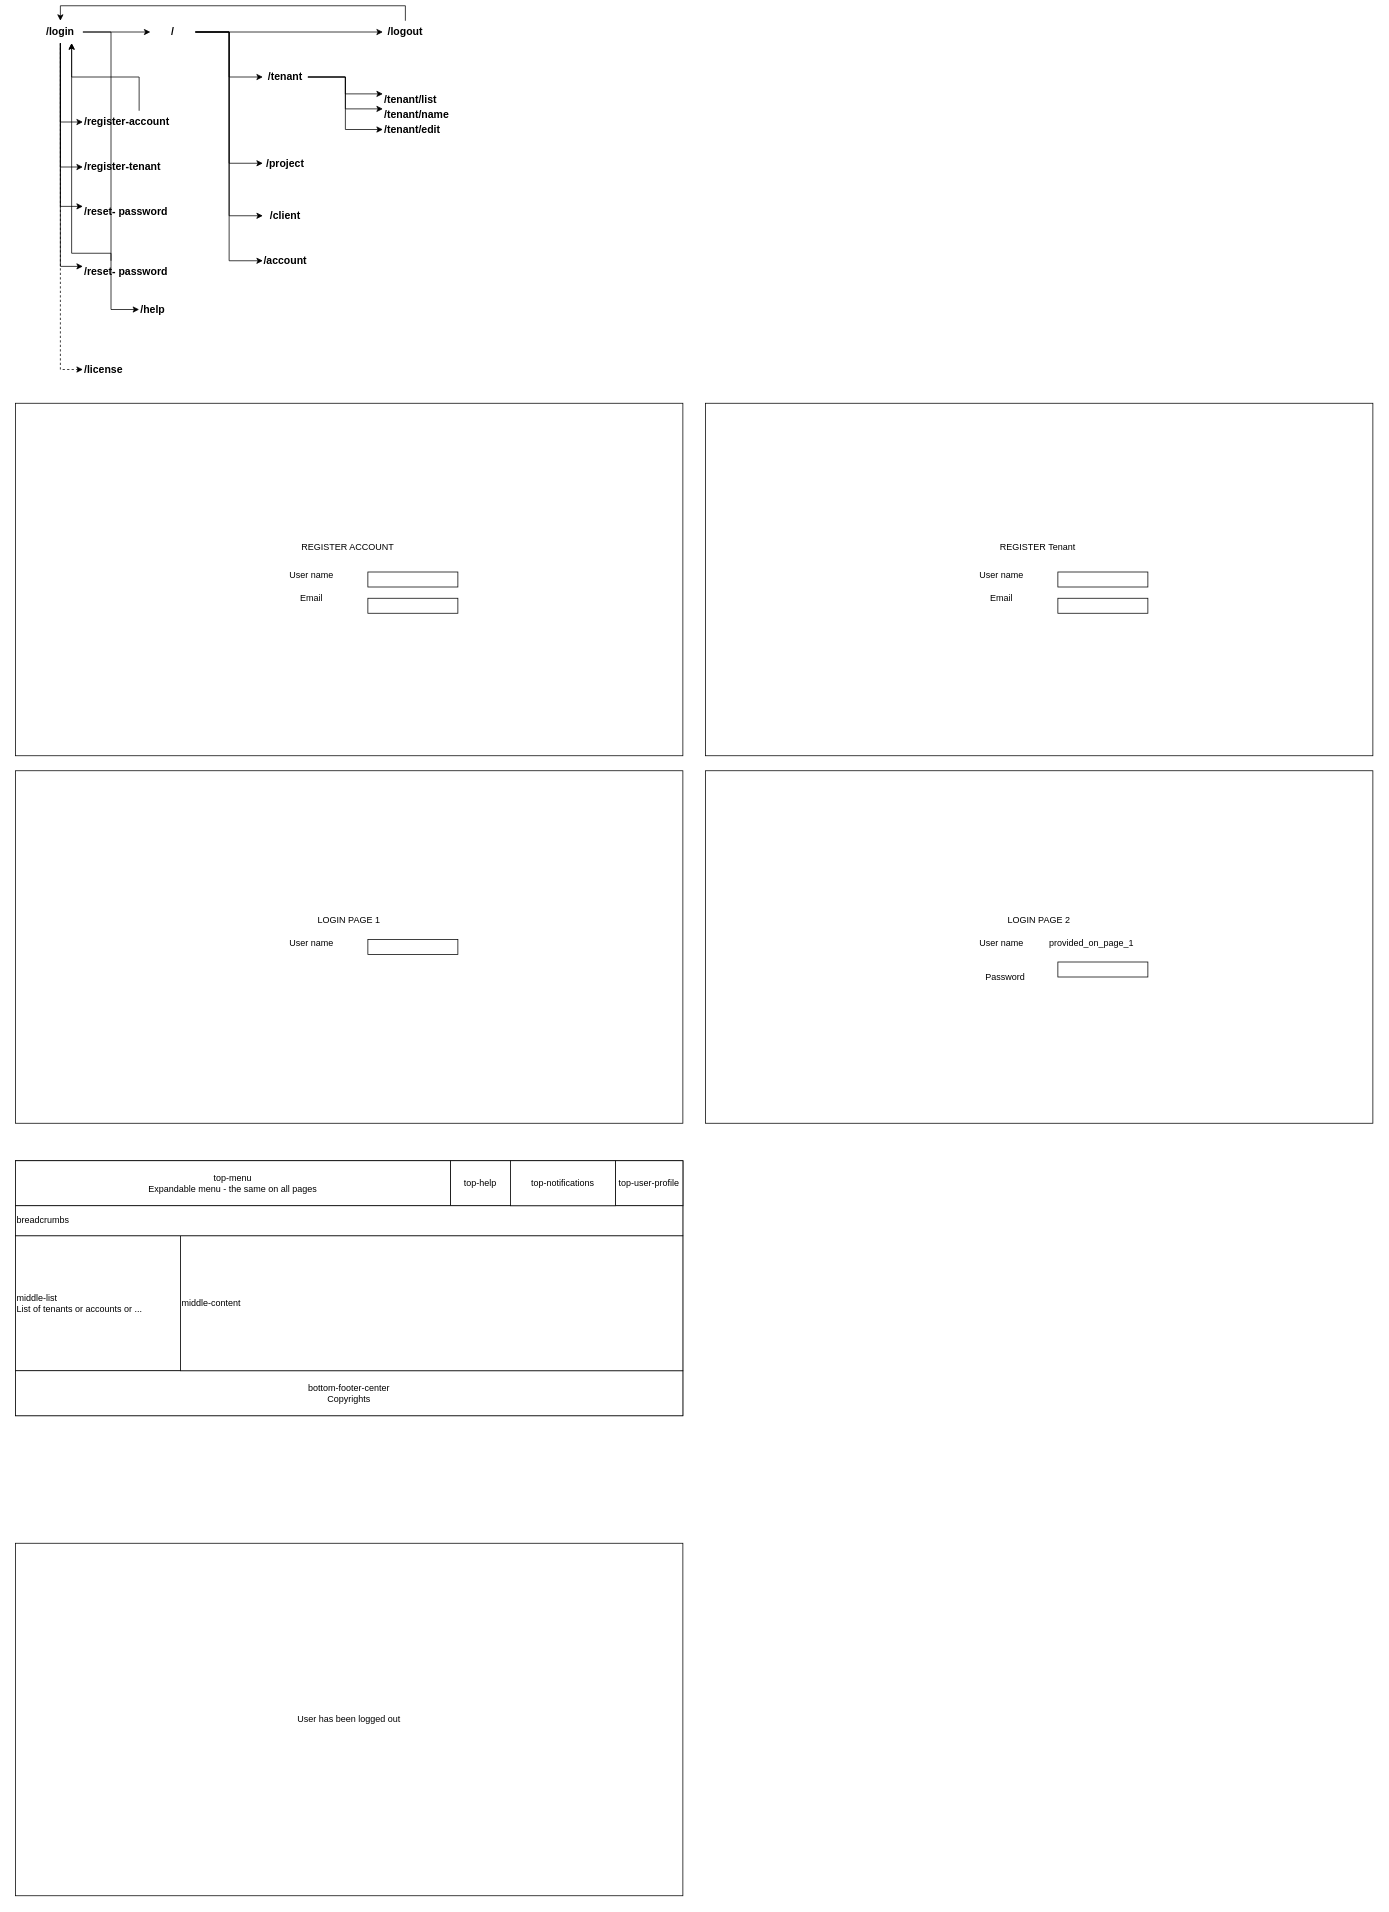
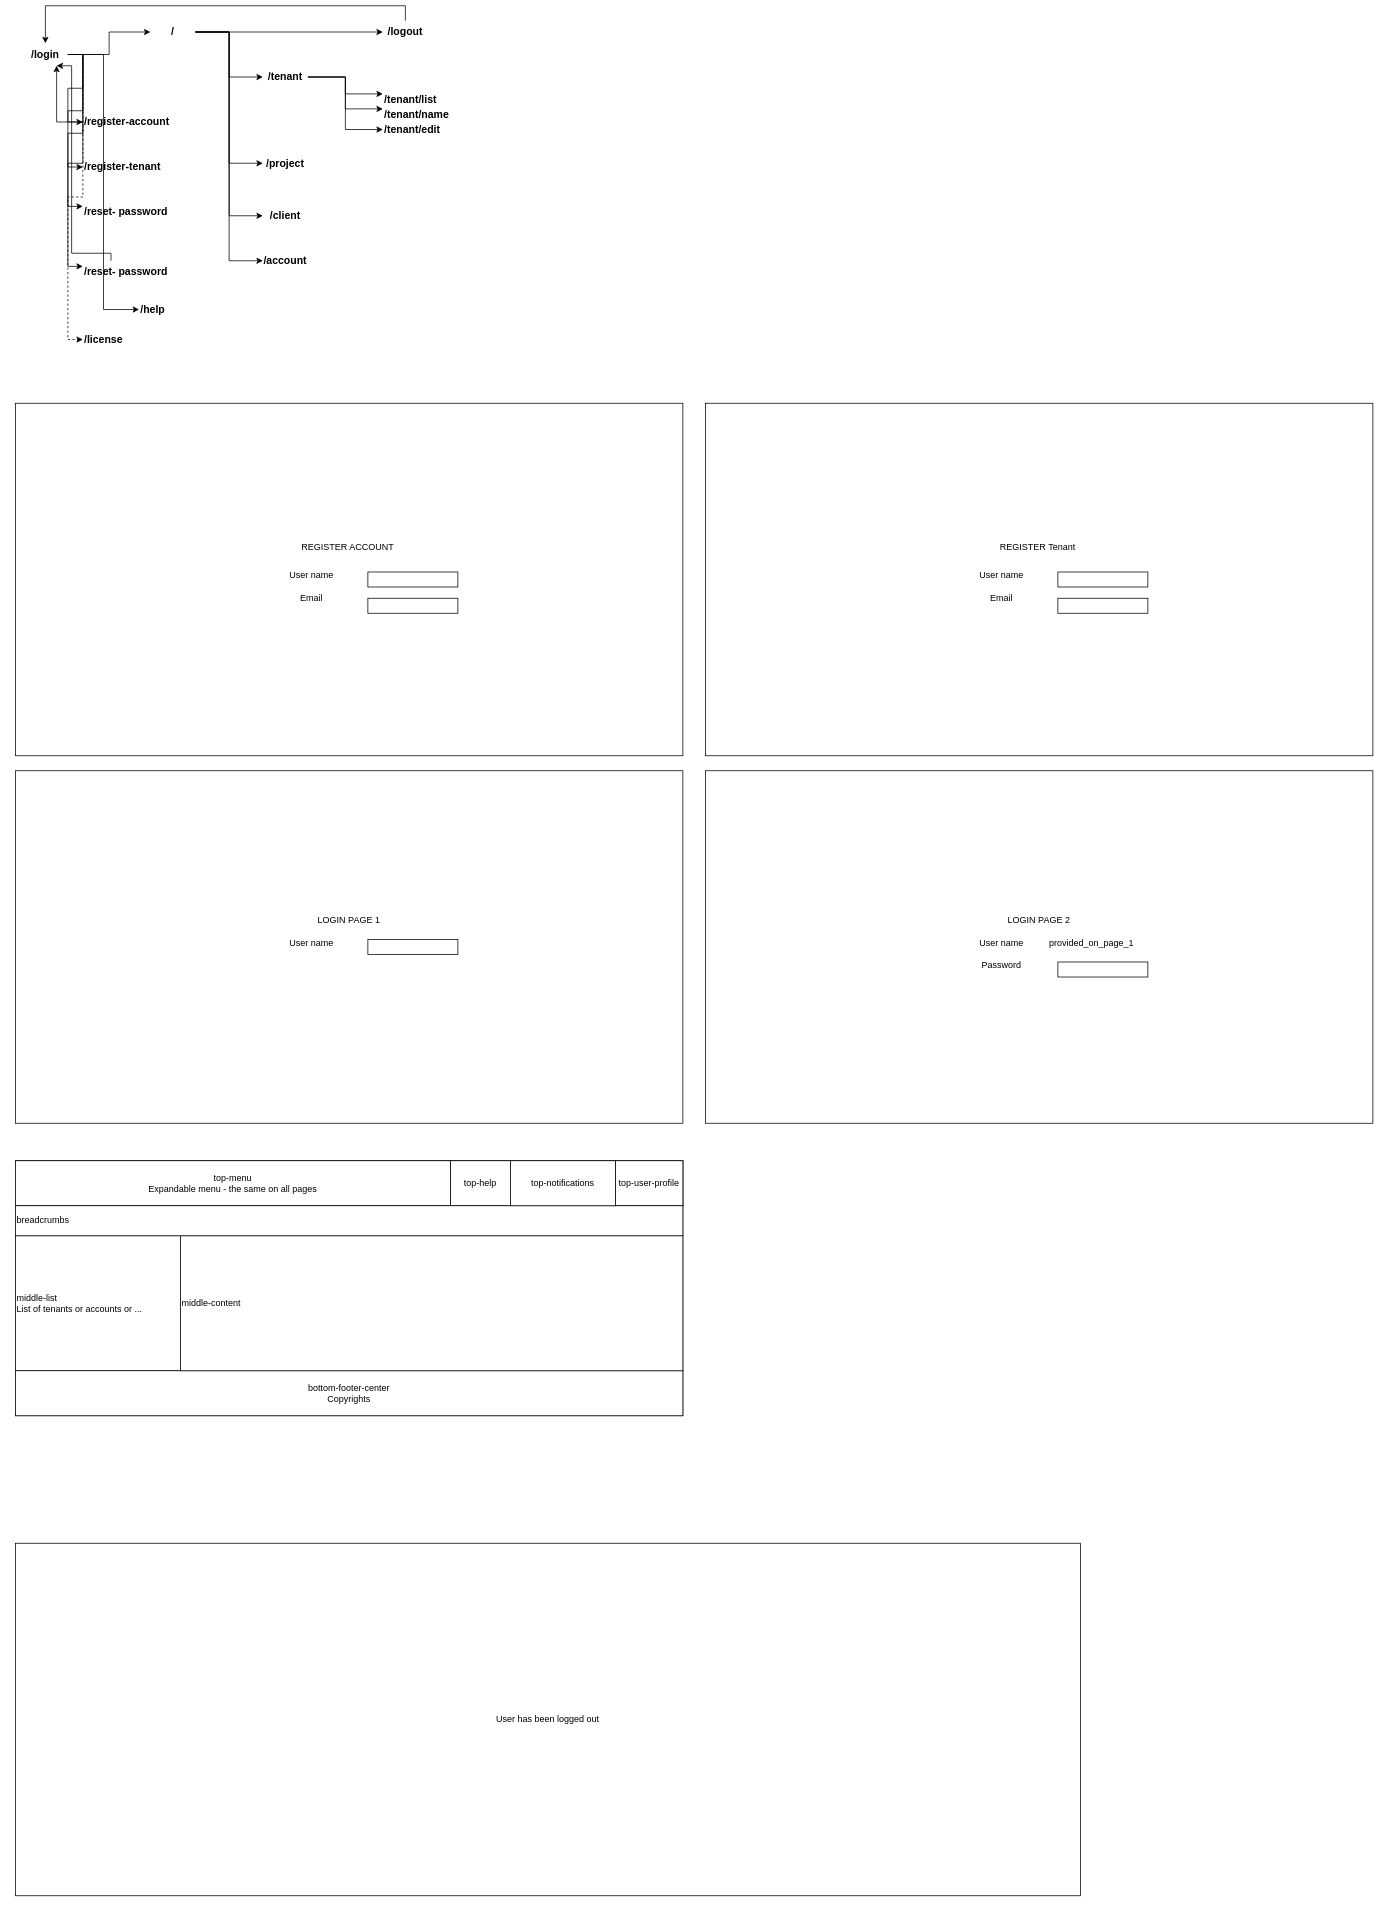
- <mxCell id="32" value="&lt;b&gt;&lt;font style=&quot;font-size: 14px;&quot;&gt;/login&lt;/font&gt;&lt;/b&gt;" style="text;html=1;align=center;verticalAlign=middle;whiteSpace=wrap;rounded=0;" parent="1" vertex="1"><mxGeometry x="50" y="20" width="60" height="30" as="geometry" /></mxCell>
+ <mxCell id="32" value="&lt;b&gt;&lt;font style=&quot;font-size: 14px;&quot;&gt;/login&lt;/font&gt;&lt;/b&gt;" style="text;html=1;align=center;verticalAlign=middle;whiteSpace=wrap;rounded=0;" parent="1" vertex="1"><mxGeometry x="30" y="50" width="60" height="30" as="geometry" /></mxCell>
- <mxCell id="63" value="&lt;b&gt;&lt;font style=&quot;font-size: 14px;&quot;&gt;/license&lt;/font&gt;&lt;/b&gt;" style="text;html=1;align=left;verticalAlign=middle;whiteSpace=wrap;rounded=0;" vertex="1" parent="1"><mxGeometry x="110" y="470" width="150" height="30" as="geometry" /></mxCell>
+ <mxCell id="63" value="&lt;b&gt;&lt;font style=&quot;font-size: 14px;&quot;&gt;/license&lt;/font&gt;&lt;/b&gt;" style="text;html=1;align=left;verticalAlign=middle;whiteSpace=wrap;rounded=0;" vertex="1" parent="1"><mxGeometry x="110" y="430" width="150" height="30" as="geometry" /></mxCell>
- <mxCell id="17" value="Password" style="text;html=1;align=center;verticalAlign=middle;whiteSpace=wrap;rounded=0;" parent="1" vertex="1"><mxGeometry x="1295" y="1280" width="90" height="30" as="geometry" /></mxCell>
+ <mxCell id="17" value="Password" style="text;html=1;align=center;verticalAlign=middle;whiteSpace=wrap;rounded=0;" parent="1" vertex="1"><mxGeometry x="1290" y="1265" width="90" height="30" as="geometry" /></mxCell>
- <mxCell id="19" value="&lt;div&gt;User has been logged out&lt;/div&gt;" style="rounded=0;whiteSpace=wrap;html=1;" parent="1" vertex="1"><mxGeometry x="20" y="2050" width="890" height="470" as="geometry" /></mxCell>
+ <mxCell id="19" value="&lt;div&gt;User has been logged out&lt;/div&gt;" style="rounded=0;whiteSpace=wrap;html=1;" parent="1" vertex="1"><mxGeometry x="20" y="2050" width="1420" height="470" as="geometry" /></mxCell>
